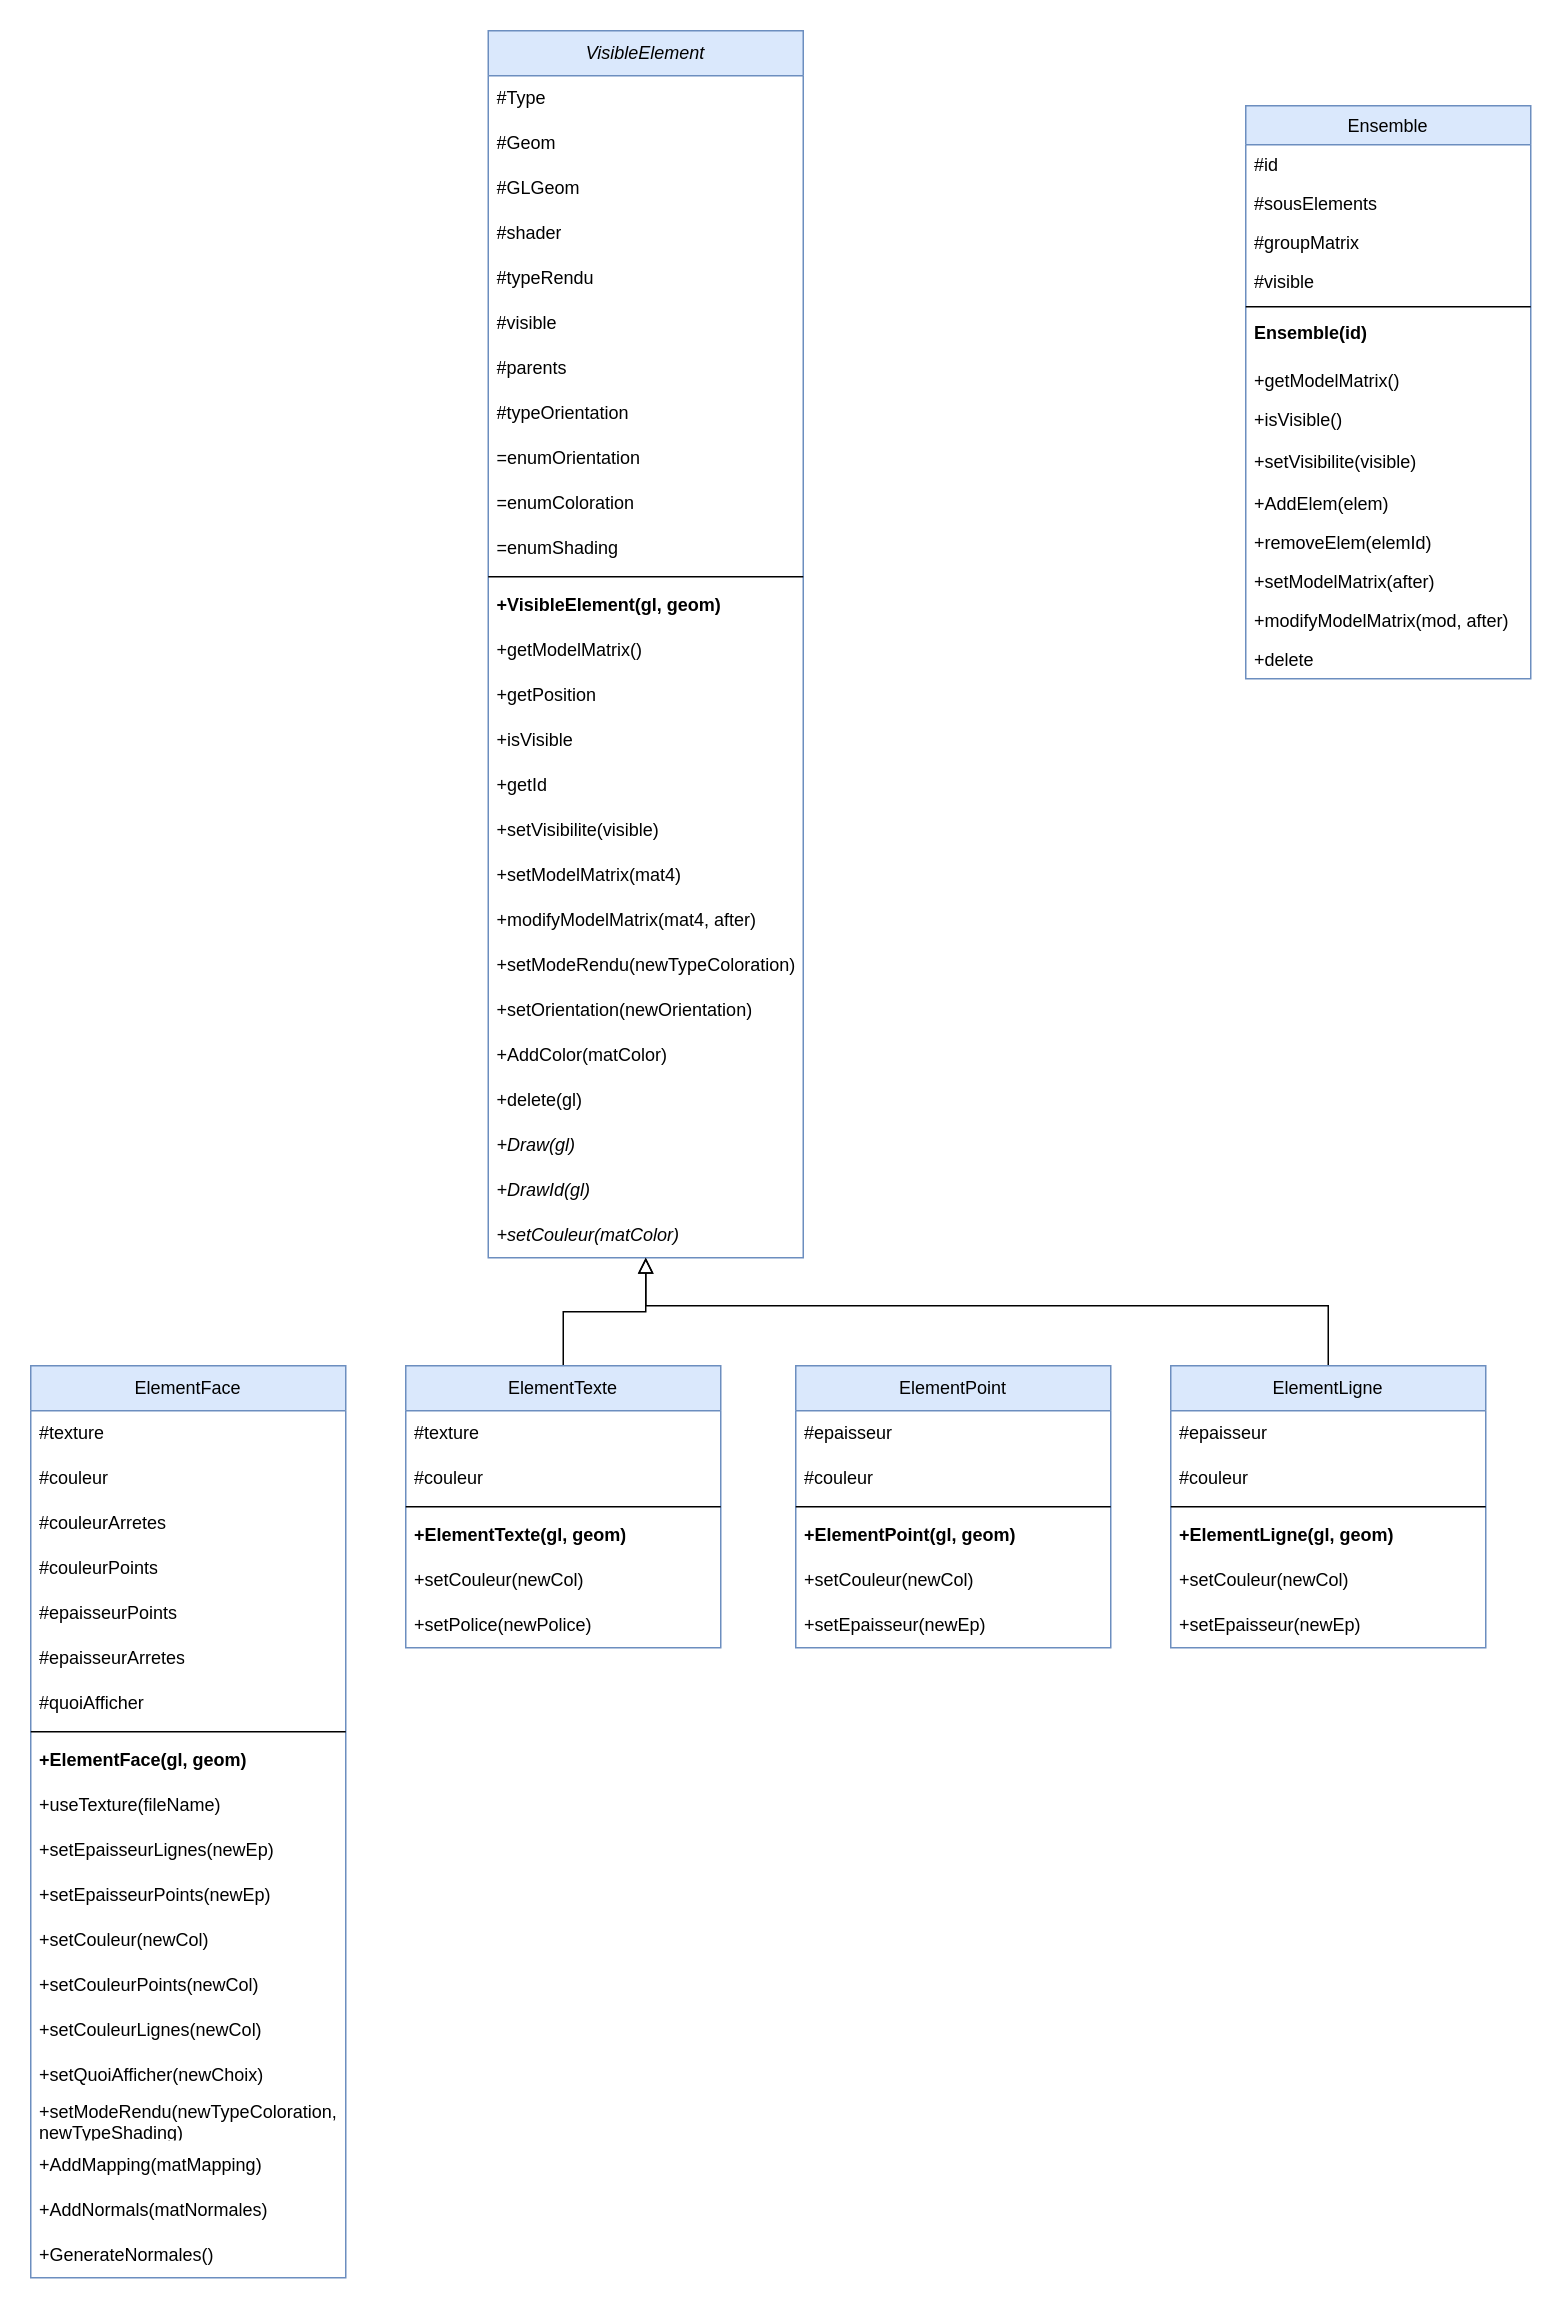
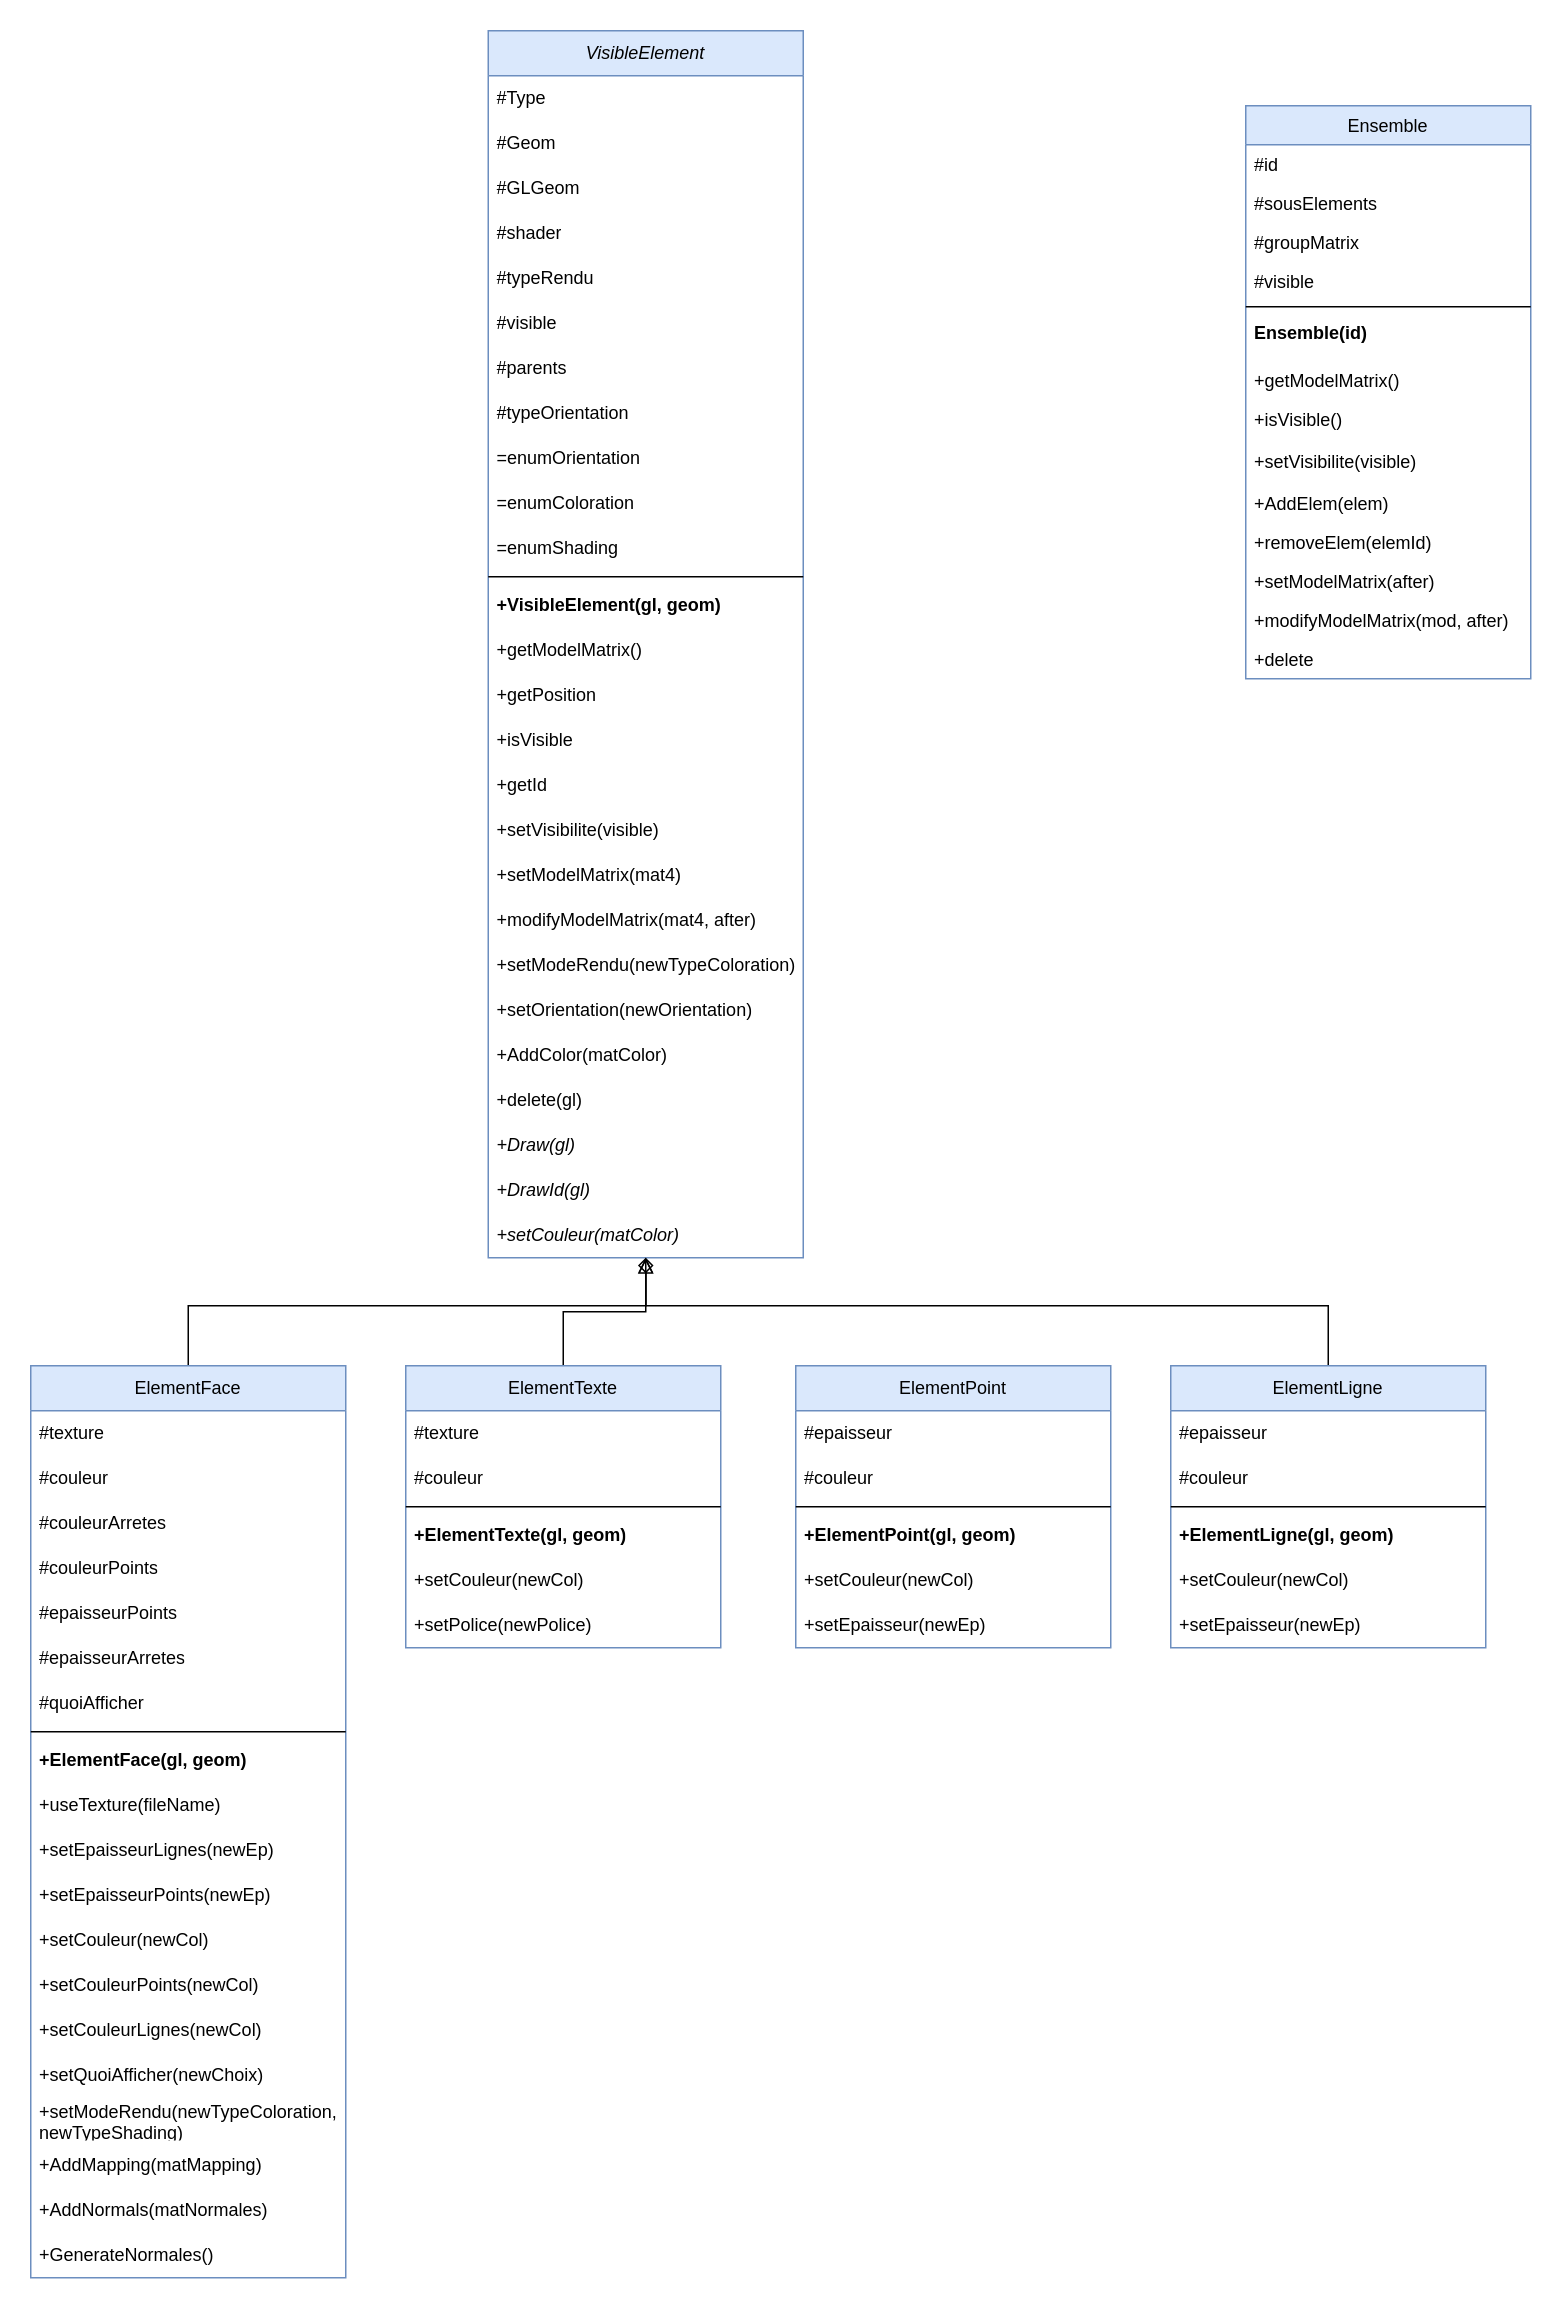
+ <mxCell id="30" style="edgeStyle=orthogonalEdgeStyle;rounded=0;orthogonalLoop=1;jettySize=auto;html=1;endArrow=block;endFill=0;endSize=8;" parent="1" source="31" target="2" edge="1"><mxGeometry relative="1" as="geometry"><Array as="points"><mxPoint x="125" y="870" /><mxPoint x="430" y="870" /></Array></mxGeometry></mxCell>
- <mxCell id="67" style="edgeStyle=orthogonalEdgeStyle;rounded=0;orthogonalLoop=1;jettySize=auto;html=1;endArrow=block;endFill=0;endSize=8;" parent="1" source="68" target="2" edge="1"><mxGeometry relative="1" as="geometry"><Array as="points"><mxPoint x="885" y="870" /><mxPoint x="430" y="870" /></Array></mxGeometry></mxCell>
+ <mxCell id="67" style="edgeStyle=orthogonalEdgeStyle;rounded=0;orthogonalLoop=1;jettySize=auto;html=1;endArrow=diamond;endFill=0;endSize=8;" parent="1" source="68" target="2" edge="1"><mxGeometry relative="1" as="geometry"><Array as="points"><mxPoint x="885" y="870" /><mxPoint x="430" y="870" /></Array></mxGeometry></mxCell>
- <mxCell id="52" style="edgeStyle=orthogonalEdgeStyle;rounded=0;orthogonalLoop=1;jettySize=auto;html=1;endArrow=block;endFill=0;endSize=8;" parent="1" source="53" target="2" edge="1"><mxGeometry relative="1" as="geometry" /></mxCell>
+ <mxCell id="52" style="edgeStyle=orthogonalEdgeStyle;rounded=0;orthogonalLoop=1;jettySize=auto;html=1;endArrow=open;endFill=0;endSize=8;" parent="1" source="53" target="2" edge="1"><mxGeometry relative="1" as="geometry" /></mxCell>
